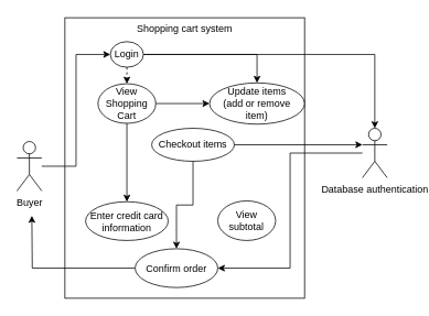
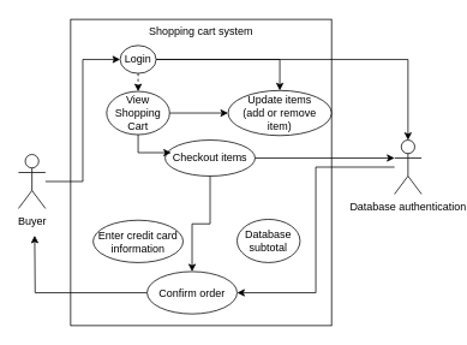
- <mxCell id="20" style="edgeStyle=orthogonalEdgeStyle;rounded=0;orthogonalLoop=1;jettySize=auto;html=1;exitX=0.5;exitY=1;exitDx=0;exitDy=0;" parent="1" source="12" target="16" edge="1"><mxGeometry relative="1" as="geometry" /></mxCell>
+ <mxCell id="20" style="edgeStyle=orthogonalEdgeStyle;rounded=0;orthogonalLoop=1;jettySize=auto;html=1;exitX=0.5;exitY=1;exitDx=0;exitDy=0;entryX=0.067;entryY=0.333;entryDx=0;entryDy=0;entryPerimeter=0;" parent="1" source="12" target="15" edge="1"><mxGeometry relative="1" as="geometry" /></mxCell>
- <mxCell id="17" value="View subtotal" style="ellipse;whiteSpace=wrap;html=1;" parent="1" vertex="1"><mxGeometry x="263" y="243" width="70" height="48" as="geometry" /></mxCell>
+ <mxCell id="17" value="Database subtotal" style="ellipse;whiteSpace=wrap;html=1;" parent="1" vertex="1"><mxGeometry x="263" y="243" width="70" height="48" as="geometry" /></mxCell>
